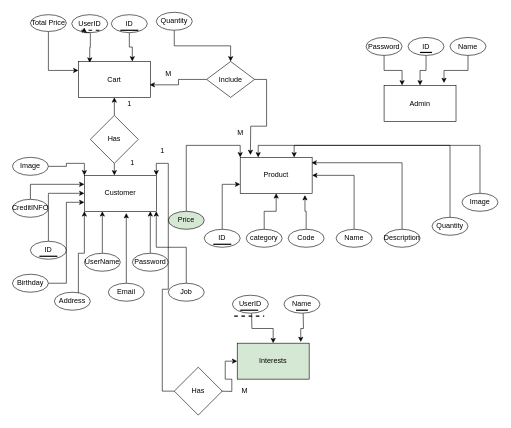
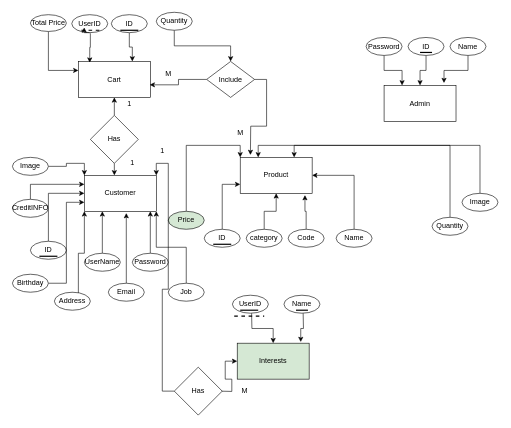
- <mxCell id="21" style="edgeStyle=orthogonalEdgeStyle;rounded=0;orthogonalLoop=1;jettySize=auto;html=1;exitX=0.5;exitY=0;exitDx=0;exitDy=0;entryX=0.992;entryY=0.15;entryDx=0;entryDy=0;entryPerimeter=0;" edge="1" parent="1" source="22" target="2"><mxGeometry relative="1" as="geometry" /></mxCell>
- <mxCell id="22" value="Description" style="ellipse;whiteSpace=wrap;html=1;" vertex="1" parent="1"><mxGeometry x="640" y="382" width="60" height="30" as="geometry" /></mxCell>
